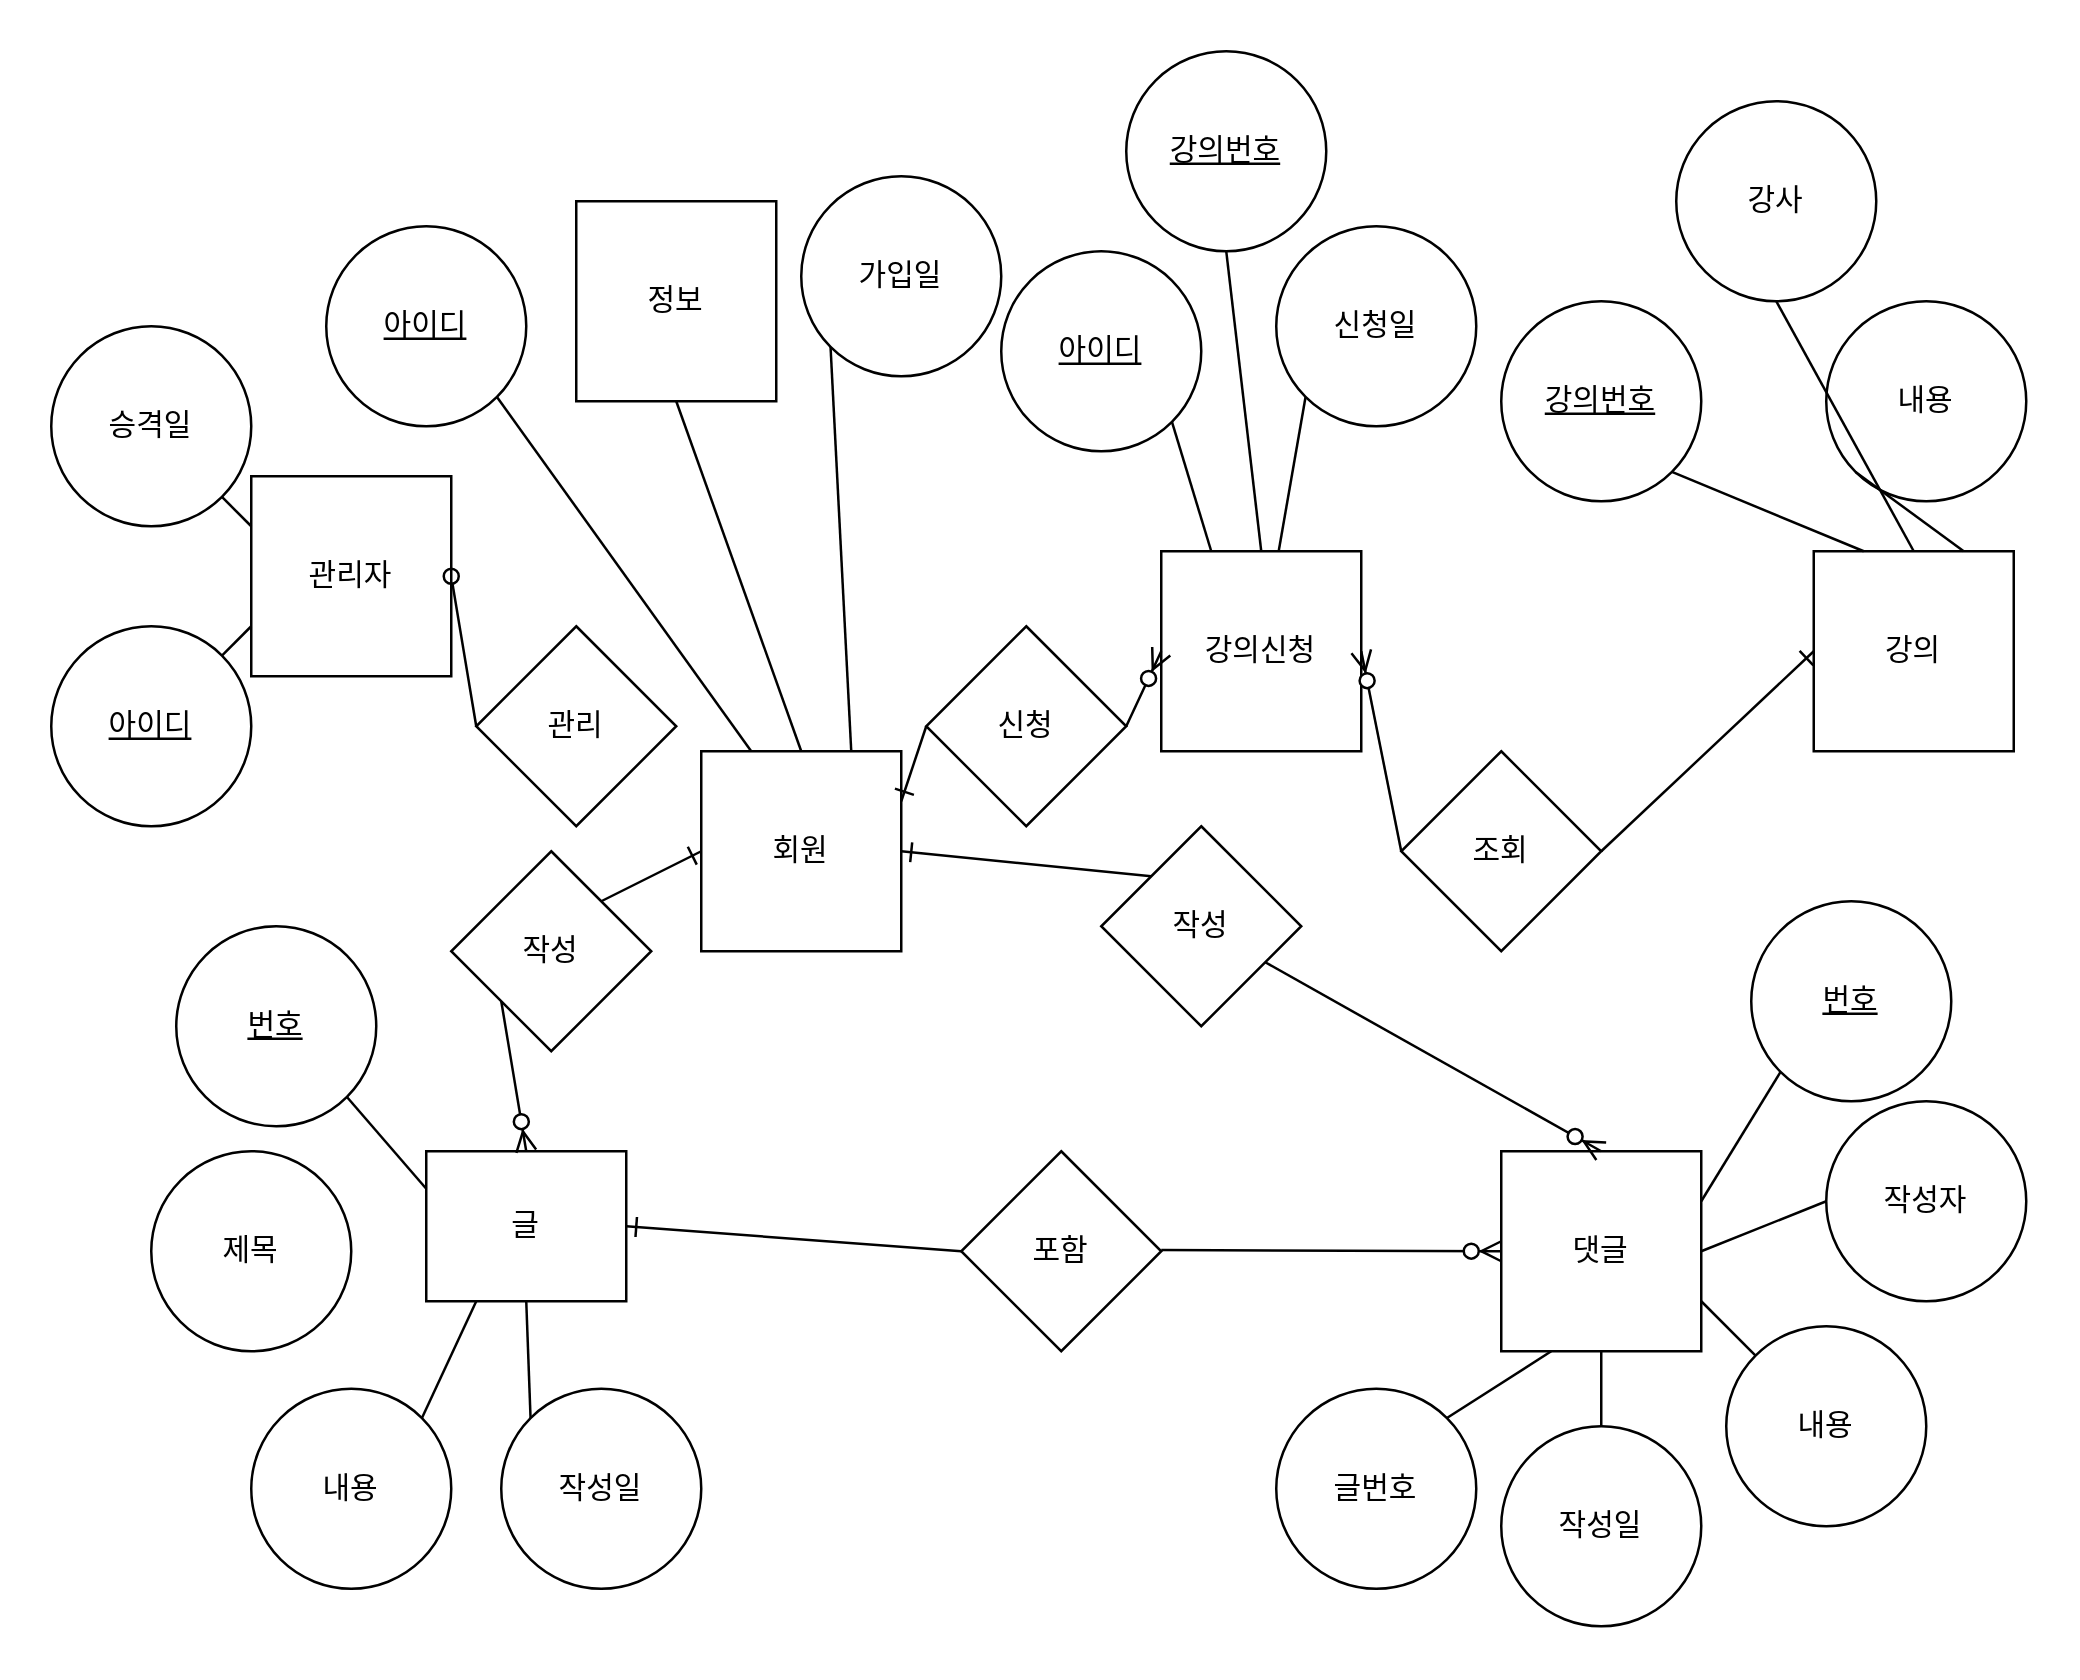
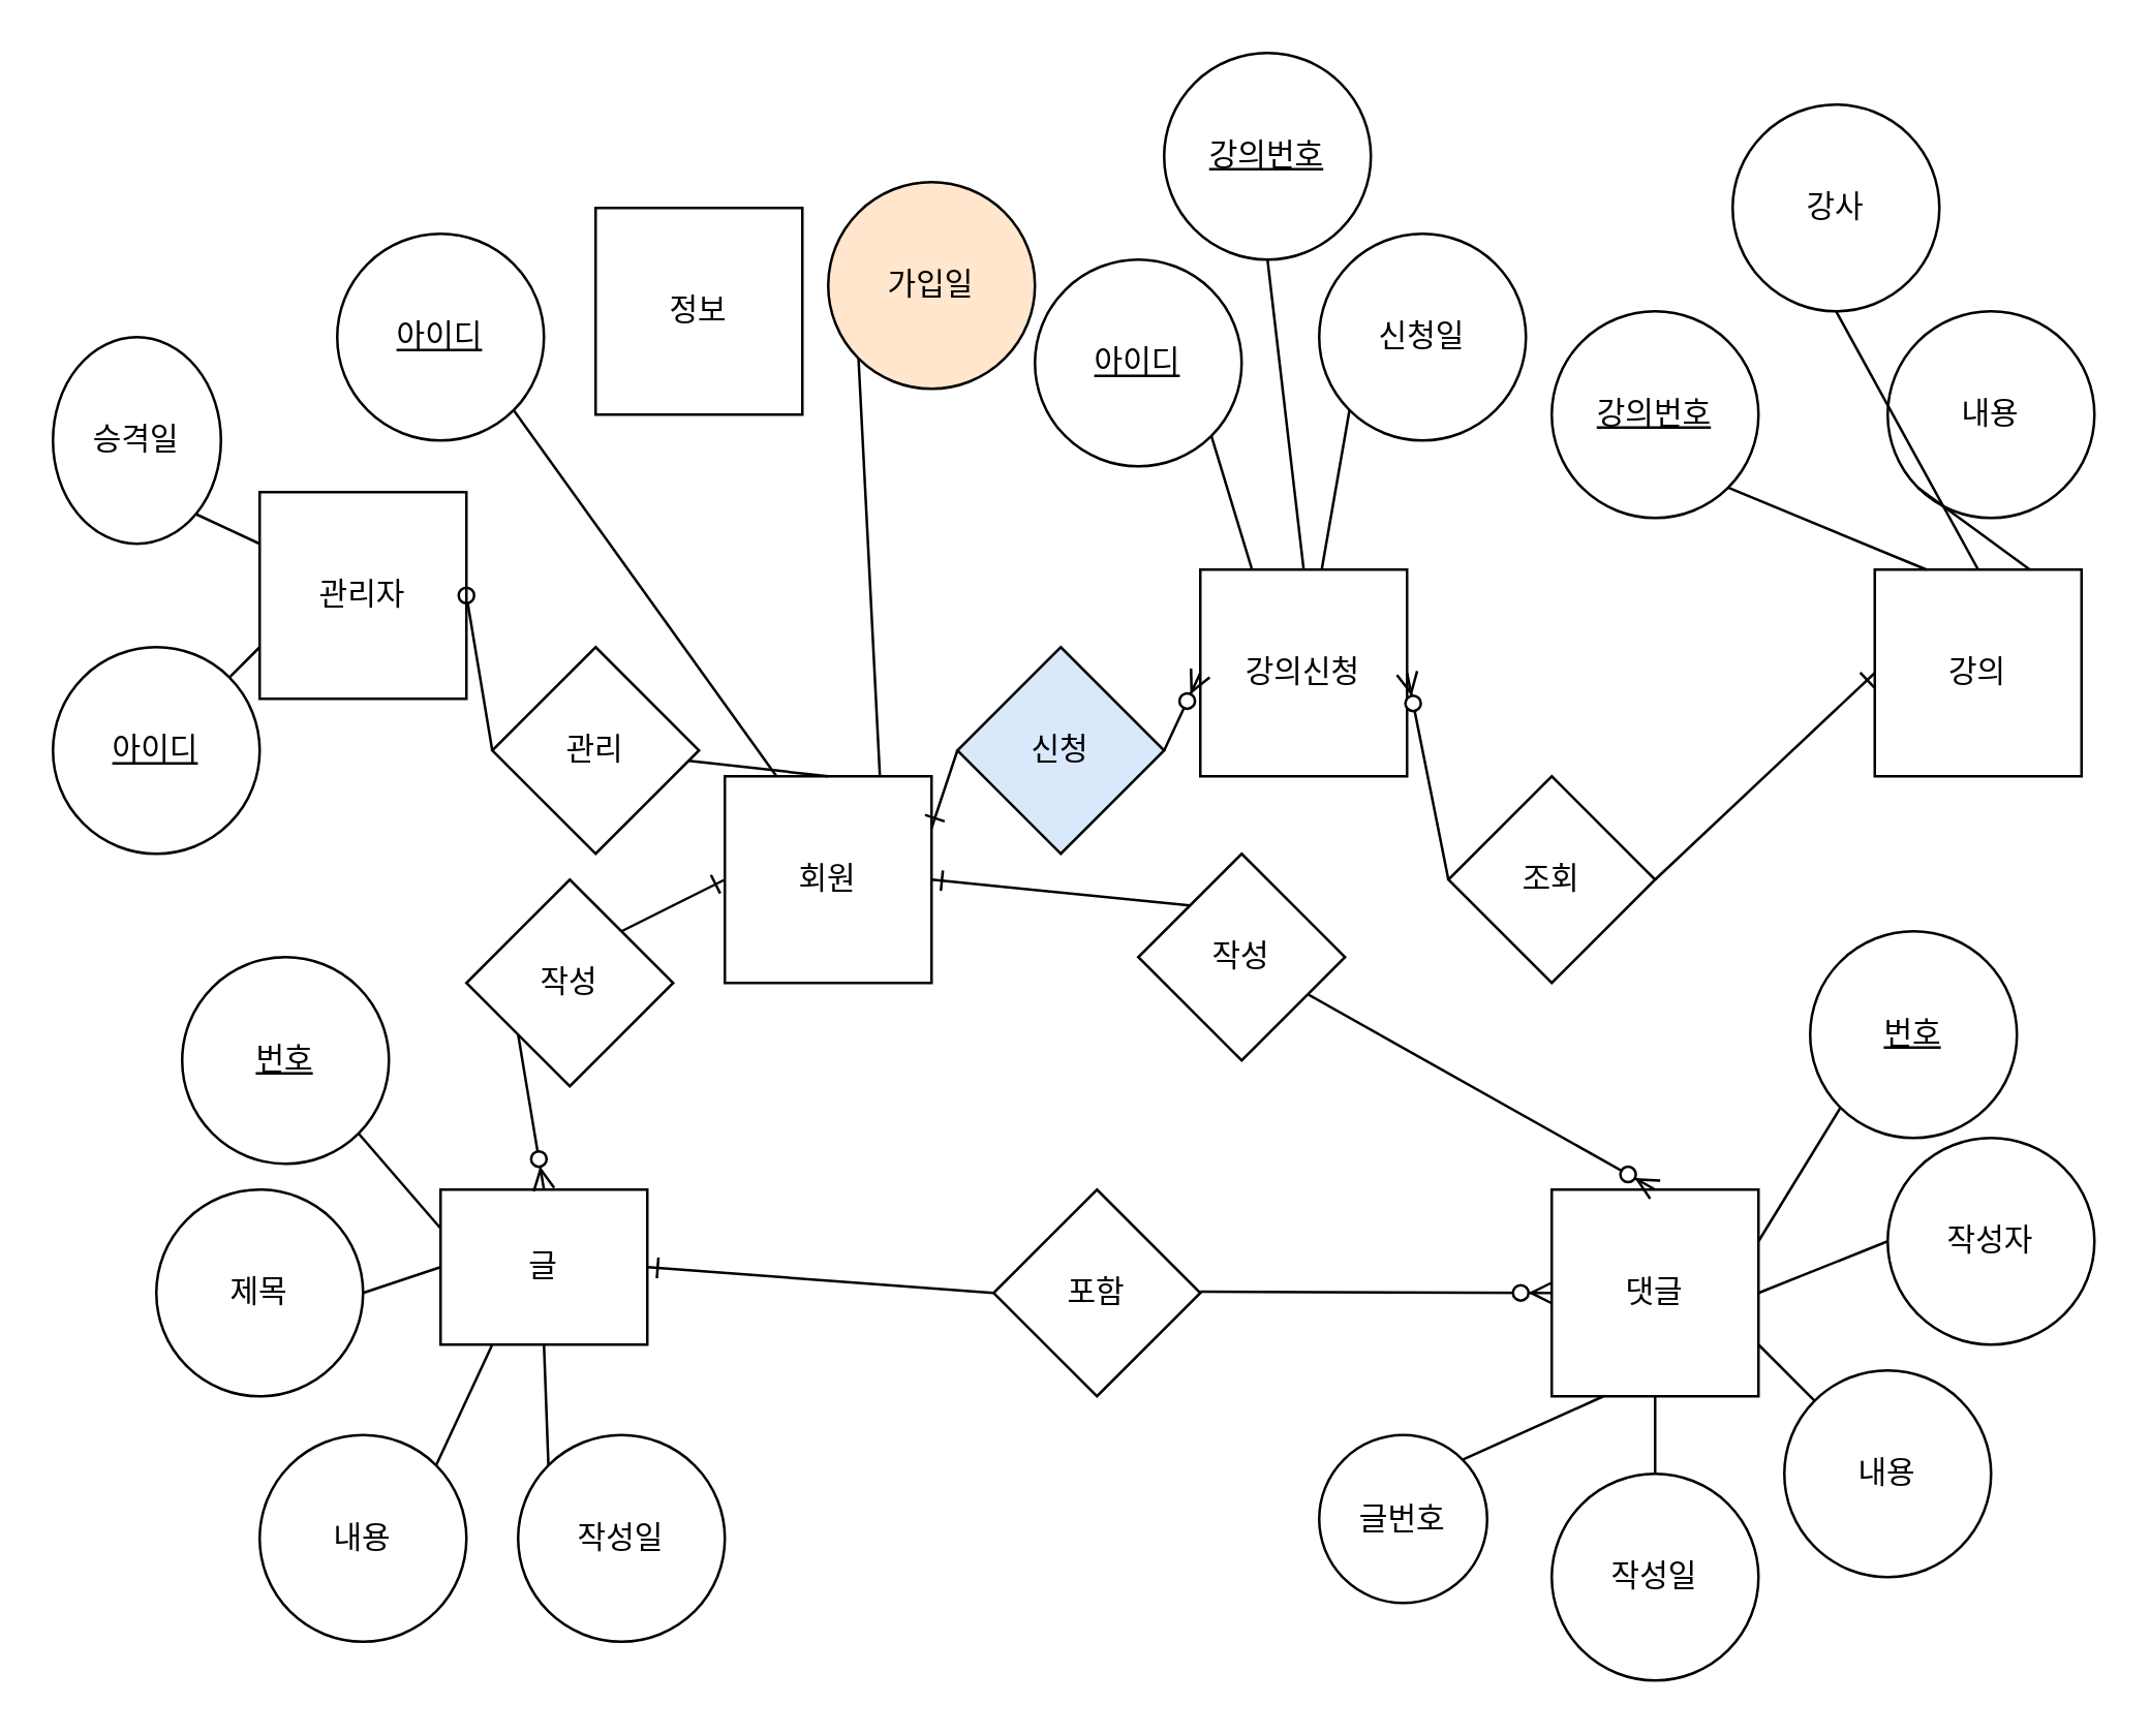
- <mxCell id="22" value="가입일" style="ellipse;whiteSpace=wrap;html=1;aspect=fixed;" vertex="1" parent="1"><mxGeometry x="320" y="70" width="80" height="80" as="geometry" /></mxCell>
+ <mxCell id="22" value="가입일" style="ellipse;whiteSpace=wrap;html=1;aspect=fixed;fillColor=#ffe6cc;" vertex="1" parent="1"><mxGeometry x="320" y="70" width="80" height="80" as="geometry" /></mxCell>
- <mxCell id="39" value="승격일" style="ellipse;whiteSpace=wrap;html=1;aspect=fixed;" vertex="1" parent="1"><mxGeometry x="20" y="130" width="80" height="80" as="geometry" /></mxCell>
+ <mxCell id="39" value="승격일" style="ellipse;whiteSpace=wrap;html=1;aspect=fixed;" vertex="1" parent="1"><mxGeometry x="20" y="130" width="65" height="80" as="geometry" /></mxCell>
- <mxCell id="25" value="" style="endArrow=none;html=1;entryX=0.5;entryY=1;entryDx=0;entryDy=0;exitX=0.5;exitY=0;exitDx=0;exitDy=0;" edge="1" parent="1" source="2" target="20"><mxGeometry width="50" height="50" relative="1" as="geometry"><mxPoint x="400" y="350" as="sourcePoint" /><mxPoint x="450" y="300" as="targetPoint" /></mxGeometry></mxCell>
+ <mxCell id="25" value="" style="endArrow=none;html=1;exitX=0.5;exitY=0;exitDx=0;exitDy=0;" edge="1" parent="1" source="2" target="43"><mxGeometry width="50" height="50" relative="1" as="geometry"><mxPoint x="400" y="350" as="sourcePoint" /><mxPoint x="450" y="300" as="targetPoint" /></mxGeometry></mxCell>
- <mxCell id="47" value="신청" style="rhombus;whiteSpace=wrap;html=1;" vertex="1" parent="1"><mxGeometry x="370" y="250" width="80" height="80" as="geometry" /></mxCell>
+ <mxCell id="47" value="신청" style="rhombus;whiteSpace=wrap;html=1;fillColor=#dae8fc;" vertex="1" parent="1"><mxGeometry x="370" y="250" width="80" height="80" as="geometry" /></mxCell>
+ <mxCell id="28" value="" style="endArrow=none;html=1;exitX=1;exitY=0.5;exitDx=0;exitDy=0;entryX=0;entryY=0.5;entryDx=0;entryDy=0;" edge="1" parent="1" source="21" target="3"><mxGeometry width="50" height="50" relative="1" as="geometry"><mxPoint x="400" y="350" as="sourcePoint" /><mxPoint x="450" y="300" as="targetPoint" /></mxGeometry></mxCell>
- <mxCell id="32" value="글번호" style="ellipse;whiteSpace=wrap;html=1;aspect=fixed;" vertex="1" parent="1"><mxGeometry x="510" y="555" width="80" height="80" as="geometry" /></mxCell>
+ <mxCell id="32" value="글번호" style="ellipse;whiteSpace=wrap;html=1;aspect=fixed;" vertex="1" parent="1"><mxGeometry x="510" y="555" width="65" height="65" as="geometry" /></mxCell>
